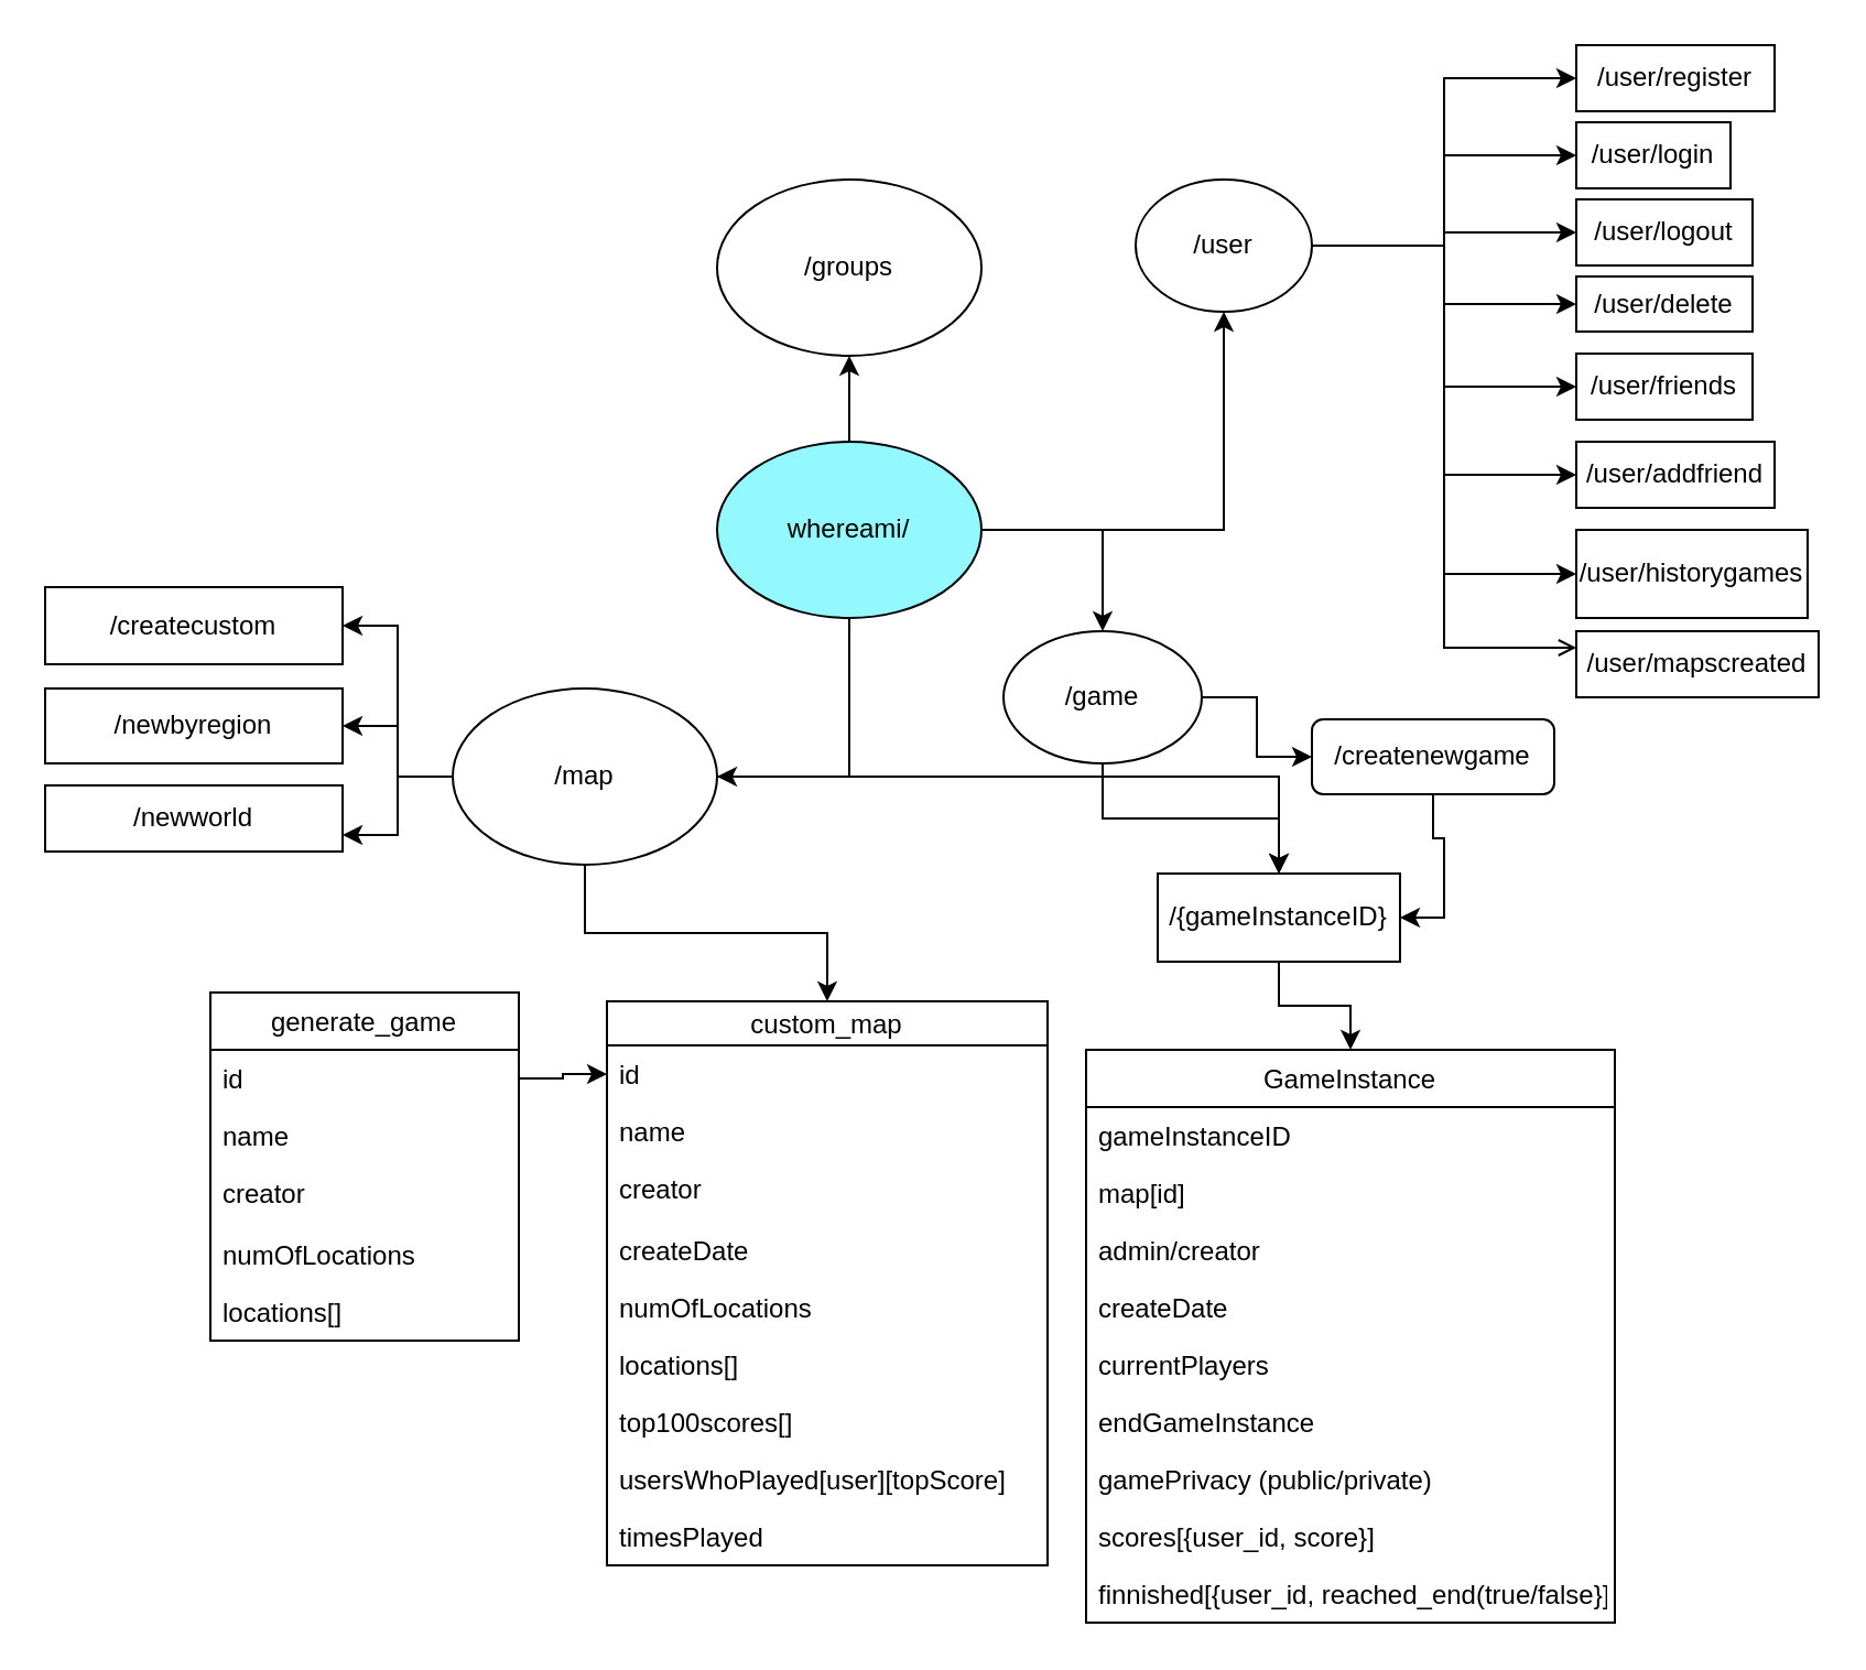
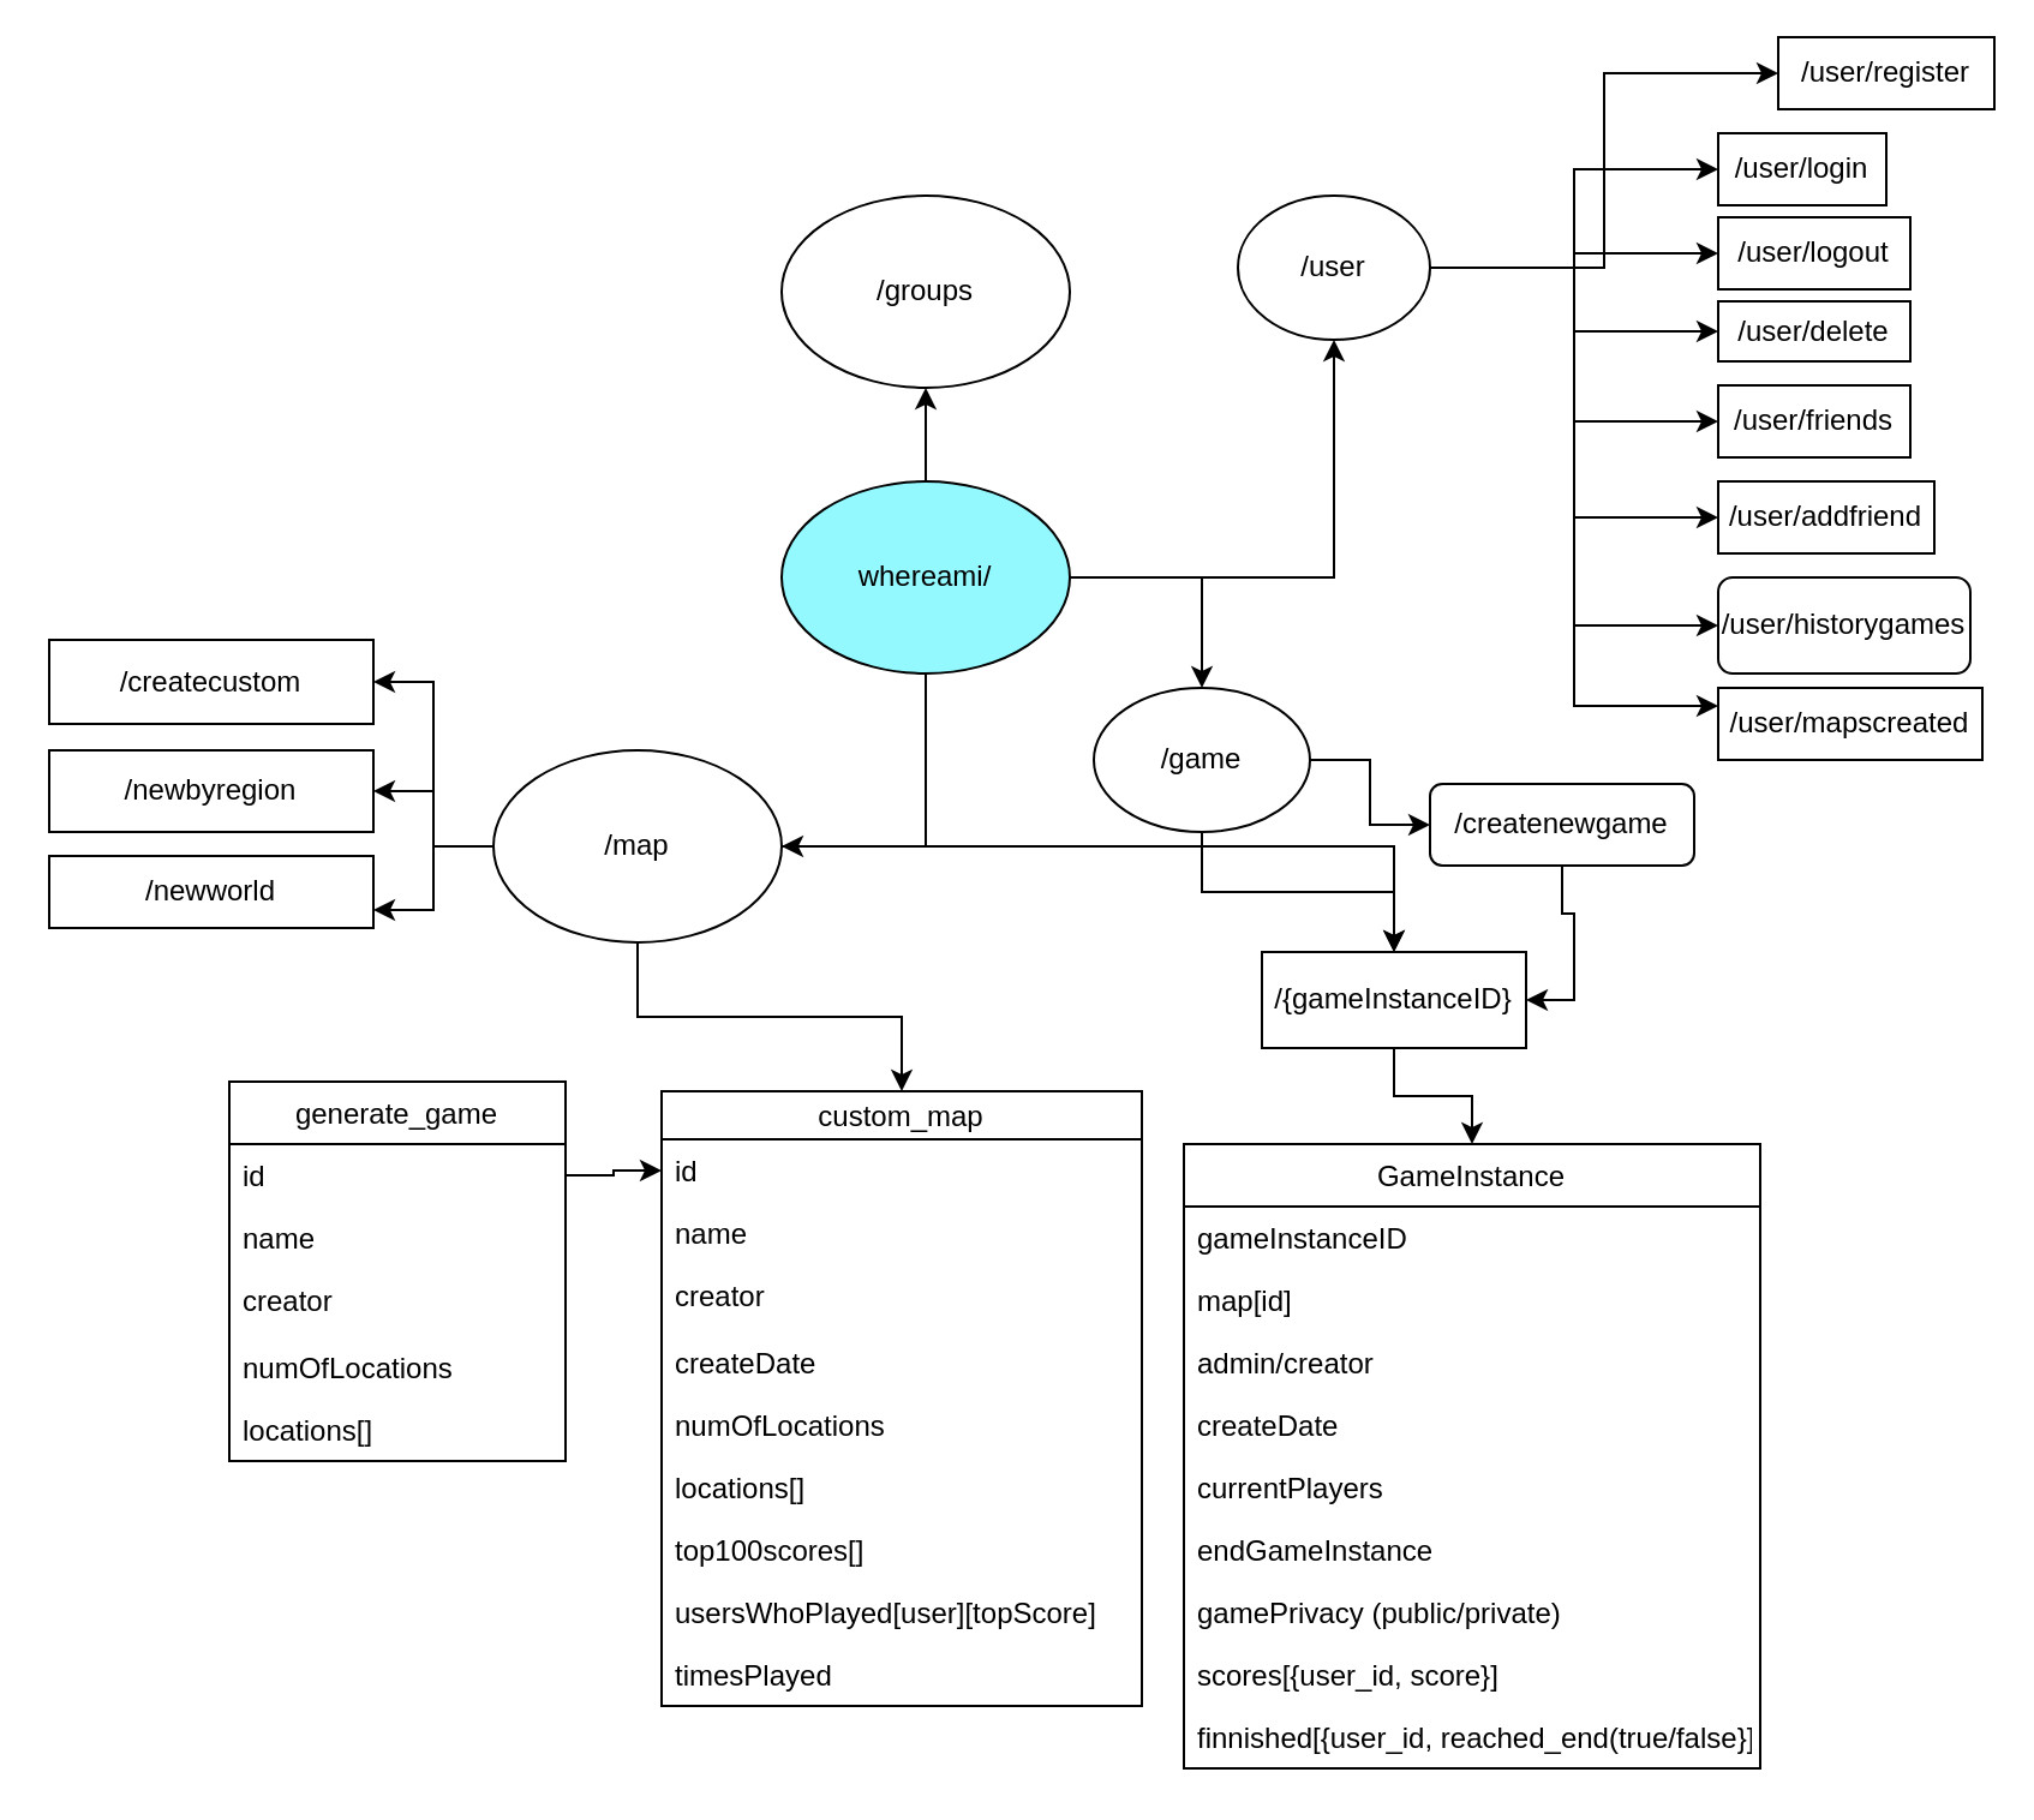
- <mxCell id="16" value="/user/register" style="rounded=0;whiteSpace=wrap;html=1;" parent="1" vertex="1"><mxGeometry x="715" y="20" width="90" height="30" as="geometry" /></mxCell>
+ <mxCell id="16" value="/user/register" style="rounded=0;whiteSpace=wrap;html=1;" parent="1" vertex="1"><mxGeometry x="740" y="15" width="90" height="30" as="geometry" /></mxCell>
- <mxCell id="35" value="/user/historygames" style="rounded=0;whiteSpace=wrap;html=1;" parent="1" vertex="1"><mxGeometry x="715" y="240" width="105" height="40" as="geometry" /></mxCell>
+ <mxCell id="35" value="/user/historygames" style="whiteSpace=wrap;html=1;rounded=1;" parent="1" vertex="1"><mxGeometry x="715" y="240" width="105" height="40" as="geometry" /></mxCell>
- <mxCell id="14" style="edgeStyle=orthogonalEdgeStyle;rounded=0;orthogonalLoop=1;jettySize=auto;html=1;entryX=0;entryY=0.25;entryDx=0;entryDy=0;endArrow=open;" edge="1" parent="1" source="15" target="67"><mxGeometry relative="1" as="geometry" /></mxCell>
+ <mxCell id="14" style="edgeStyle=orthogonalEdgeStyle;rounded=0;orthogonalLoop=1;jettySize=auto;html=1;entryX=0;entryY=0.25;entryDx=0;entryDy=0;" edge="1" parent="1" source="15" target="67"><mxGeometry relative="1" as="geometry" /></mxCell>
